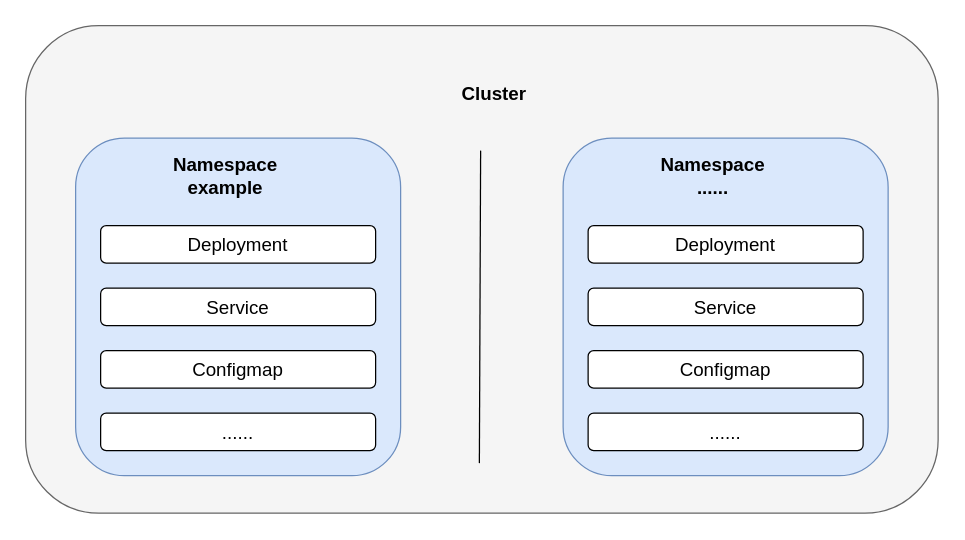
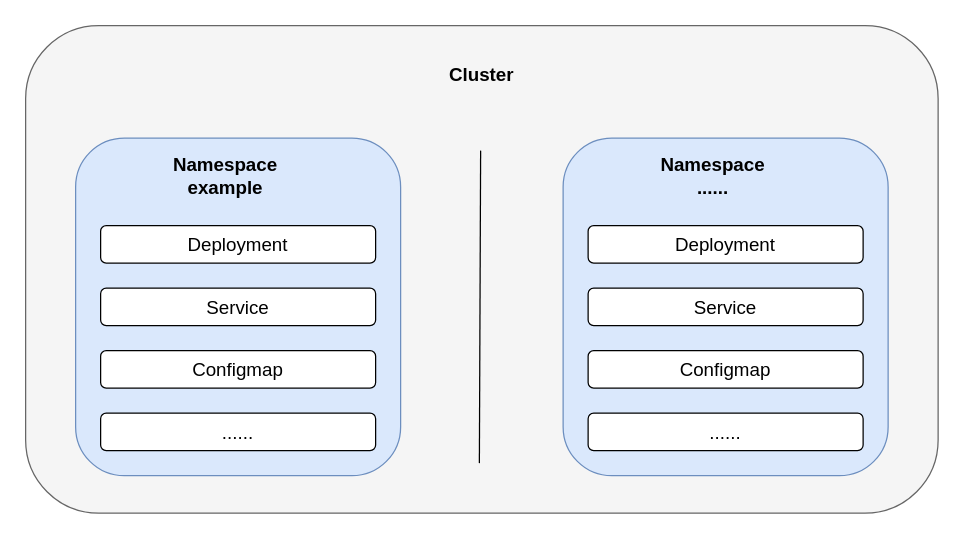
- <mxCell id="3" value="Cluster" style="text;html=1;strokeColor=none;fillColor=none;align=center;verticalAlign=middle;whiteSpace=wrap;rounded=0;fontSize=15;fontStyle=1" vertex="1" parent="1"><mxGeometry x="365" y="59" width="60" height="30" as="geometry" /></mxCell>
+ <mxCell id="3" value="Cluster" style="text;html=1;strokeColor=none;fillColor=none;align=center;verticalAlign=middle;whiteSpace=wrap;rounded=0;fontSize=15;fontStyle=1" vertex="1" parent="1"><mxGeometry x="355" y="44" width="60" height="30" as="geometry" /></mxCell>
